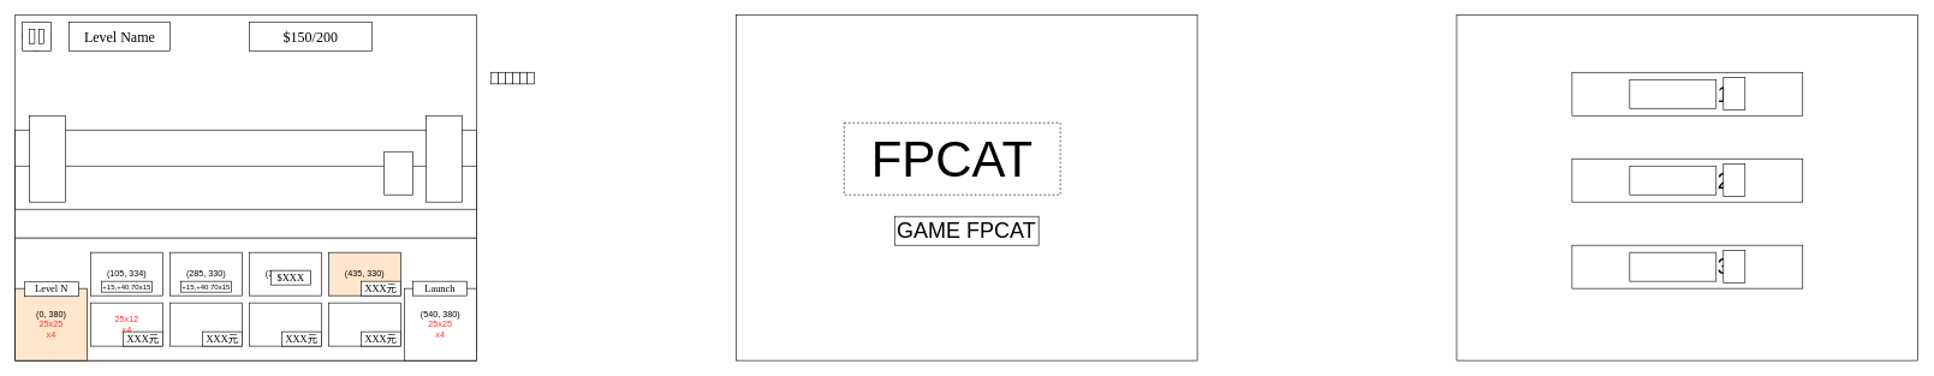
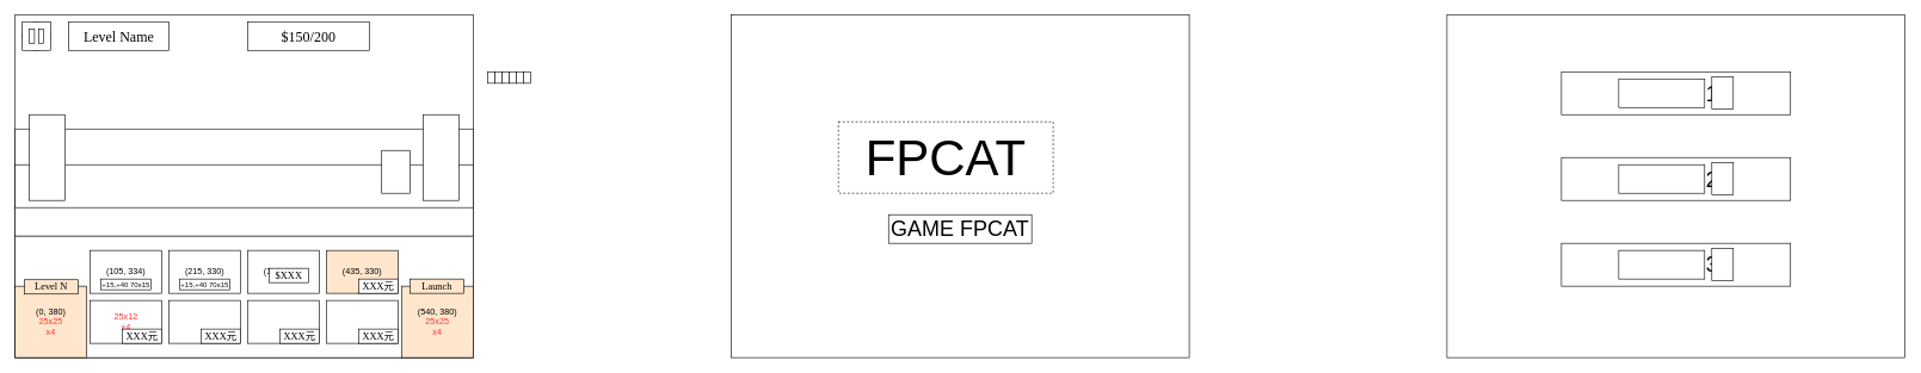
- <mxCell id="8" value="(285, 330)" style="rounded=0;whiteSpace=wrap;html=1;" parent="1" vertex="1"><mxGeometry x="235" y="350" width="100" height="60" as="geometry" /></mxCell>
+ <mxCell id="8" value="(215, 330)" style="rounded=0;whiteSpace=wrap;html=1;" parent="1" vertex="1"><mxGeometry x="235" y="350" width="100" height="60" as="geometry" /></mxCell>
- <mxCell id="19" value="&lt;p style=&quot;line-height: 0%; margin-top: 12px; margin-bottom: 12px; font-size: 14px;&quot;&gt;&lt;font face=&quot;Fira Code&quot;&gt;Launch&lt;/font&gt;&lt;/p&gt;" style="rounded=0;whiteSpace=wrap;html=1;align=center;fontSize=14;spacing=0;" parent="1" vertex="1"><mxGeometry x="572" y="390" width="75" height="20" as="geometry" /></mxCell>
+ <mxCell id="19" value="&lt;p style=&quot;line-height: 0%; margin-top: 12px; margin-bottom: 12px; font-size: 14px;&quot;&gt;&lt;font face=&quot;Fira Code&quot;&gt;Launch&lt;/font&gt;&lt;/p&gt;" style="rounded=0;whiteSpace=wrap;html=1;align=center;fontSize=14;spacing=0;fillColor=#ffe6cc;" parent="1" vertex="1"><mxGeometry x="572" y="390" width="75" height="20" as="geometry" /></mxCell>
- <mxCell id="18" value="&lt;p style=&quot;line-height: 0%; margin-top: 12px; margin-bottom: 12px; font-size: 14px;&quot;&gt;&lt;font style=&quot;font-size: 14px;&quot; face=&quot;Fira Code&quot;&gt;&lt;span style=&quot;font-size: 14px;&quot;&gt;Level N&lt;/span&gt;&lt;/font&gt;&lt;/p&gt;" style="rounded=0;whiteSpace=wrap;html=1;align=center;fontSize=14;spacing=0;" parent="1" vertex="1"><mxGeometry x="33" y="391" width="75" height="20" as="geometry" /></mxCell>
+ <mxCell id="18" value="&lt;p style=&quot;line-height: 0%; margin-top: 12px; margin-bottom: 12px; font-size: 14px;&quot;&gt;&lt;font style=&quot;font-size: 14px;&quot; face=&quot;Fira Code&quot;&gt;&lt;span style=&quot;font-size: 14px;&quot;&gt;Level N&lt;/span&gt;&lt;/font&gt;&lt;/p&gt;" style="rounded=0;whiteSpace=wrap;html=1;align=center;fontSize=14;spacing=0;fillColor=#ffe6cc;" parent="1" vertex="1"><mxGeometry x="33" y="391" width="75" height="20" as="geometry" /></mxCell>
- <mxCell id="6" value="&lt;div&gt;(540, 380)&lt;font color=&quot;#ff3333&quot;&gt;&lt;br&gt;&lt;/font&gt;&lt;/div&gt;&lt;font color=&quot;#ff3333&quot;&gt;25x25&lt;/font&gt;&lt;div&gt;&lt;font color=&quot;#ff3333&quot;&gt;x4&lt;/font&gt;&lt;/div&gt;" style="whiteSpace=wrap;html=1;aspect=fixed;" parent="1" vertex="1"><mxGeometry x="560" y="400" width="100" height="100" as="geometry" /></mxCell>
+ <mxCell id="6" value="&lt;div&gt;(540, 380)&lt;font color=&quot;#ff3333&quot;&gt;&lt;br&gt;&lt;/font&gt;&lt;/div&gt;&lt;font color=&quot;#ff3333&quot;&gt;25x25&lt;/font&gt;&lt;div&gt;&lt;font color=&quot;#ff3333&quot;&gt;x4&lt;/font&gt;&lt;/div&gt;" style="whiteSpace=wrap;html=1;aspect=fixed;fillColor=#ffe6cc;" parent="1" vertex="1"><mxGeometry x="560" y="400" width="100" height="100" as="geometry" /></mxCell>
